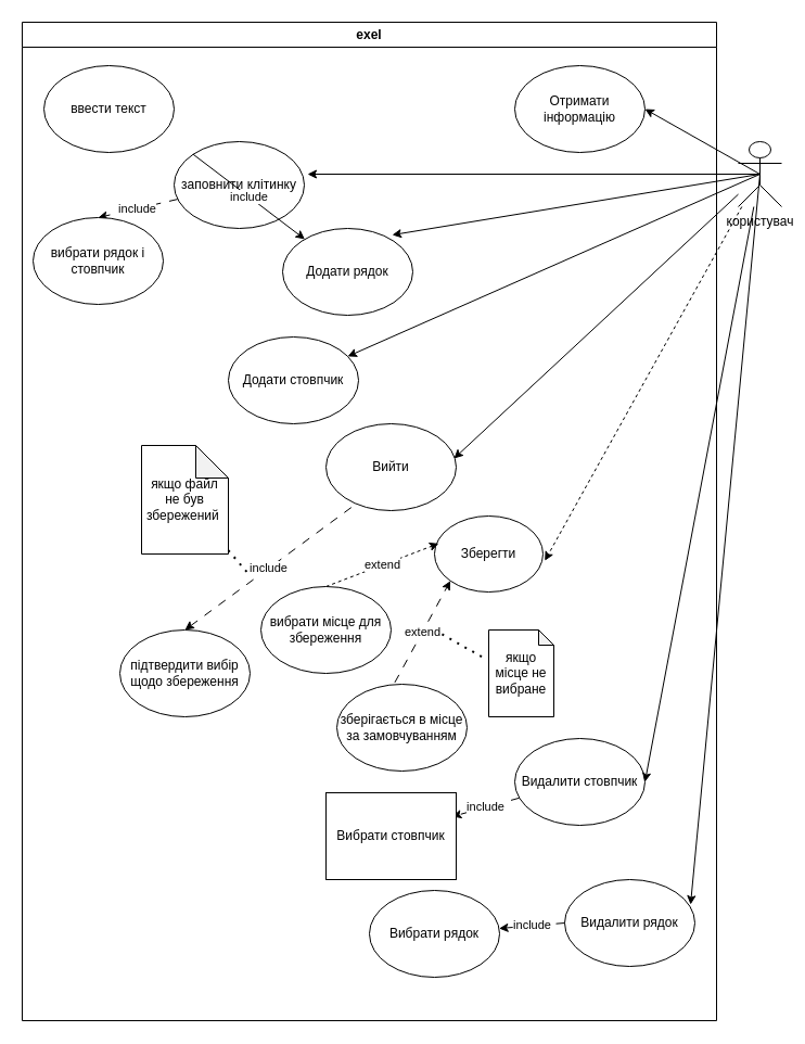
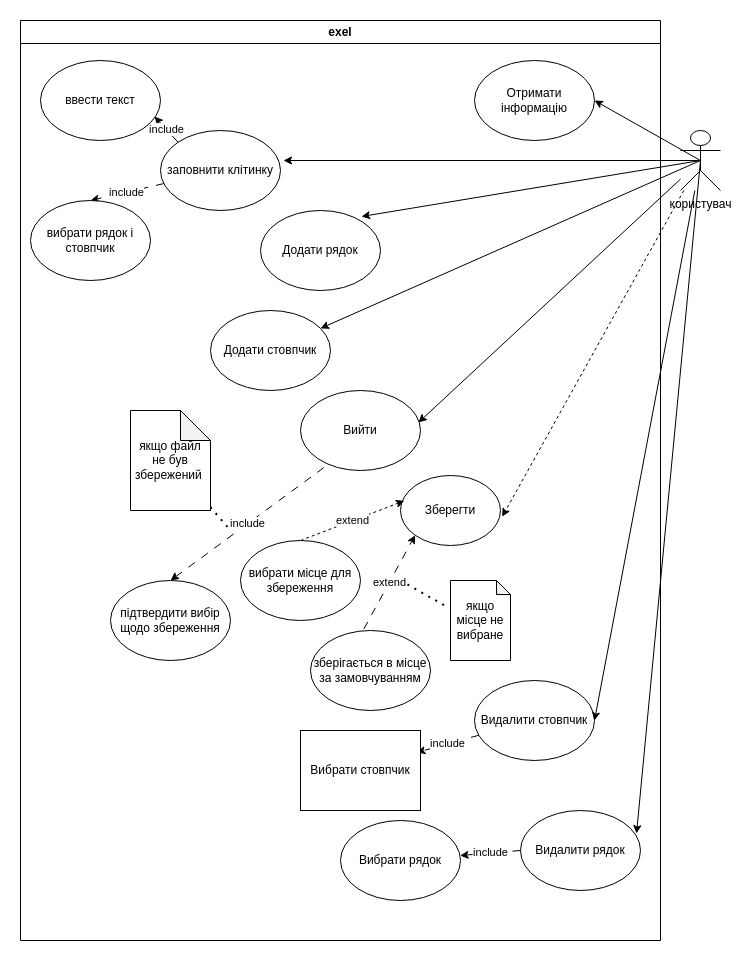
- <mxCell id="21" value="include" style="endArrow=classic;html=1;rounded=0;exitX=0;exitY=0;exitDx=0;exitDy=0;" edge="1" parent="2" source="14" target="6"><mxGeometry width="50" height="50" relative="1" as="geometry"><mxPoint x="80" y="110" as="sourcePoint" /><mxPoint x="100" y="100" as="targetPoint" /></mxGeometry></mxCell>
+ <mxCell id="21" value="include" style="endArrow=classic;html=1;rounded=0;exitX=0;exitY=0;exitDx=0;exitDy=0;entryX=0.95;entryY=0.701;entryDx=0;entryDy=0;entryPerimeter=0;" edge="1" parent="2" source="14" target="22"><mxGeometry width="50" height="50" relative="1" as="geometry"><mxPoint x="80" y="110" as="sourcePoint" /><mxPoint x="100" y="100" as="targetPoint" /></mxGeometry></mxCell>
